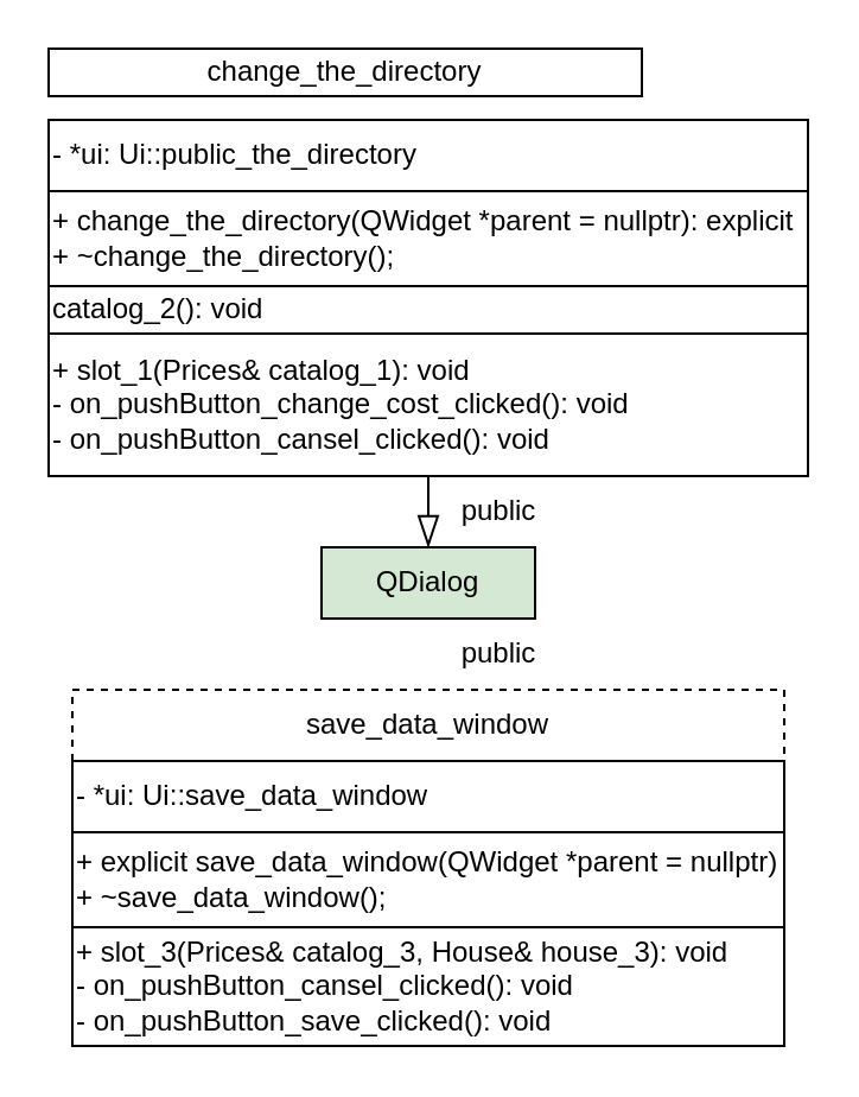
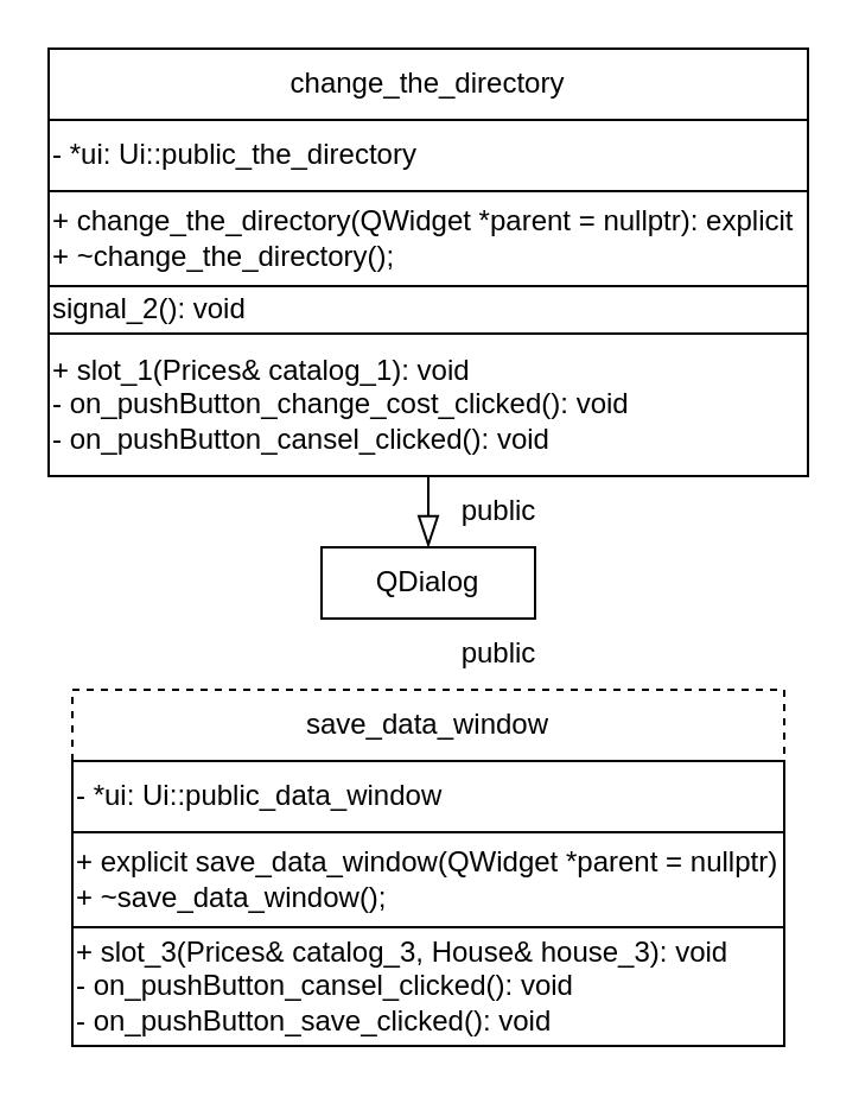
- <mxCell id="7" value="&lt;div style=&quot;margin-top: 0px; margin-bottom: 0px;&quot;&gt;&lt;span style=&quot;&quot;&gt;change_the_directory&lt;/span&gt;&lt;/div&gt;" style="rounded=0;whiteSpace=wrap;html=1;fontColor=default;fontStyle=0;align=center;fontFamily=Helvetica;" vertex="1" parent="1"><mxGeometry x="20" y="20" width="250" height="20" as="geometry" /></mxCell>
+ <mxCell id="7" value="&lt;div style=&quot;margin-top: 0px; margin-bottom: 0px;&quot;&gt;&lt;span style=&quot;&quot;&gt;change_the_directory&lt;/span&gt;&lt;/div&gt;" style="rounded=0;whiteSpace=wrap;html=1;fontColor=default;fontStyle=0;align=center;fontFamily=Helvetica;" vertex="1" parent="1"><mxGeometry x="20" y="20" width="320" height="30" as="geometry" /></mxCell>
- <mxCell id="5" value="&lt;div style=&quot;margin-top: 0px; margin-bottom: 0px;&quot;&gt;&lt;span style=&quot;&quot;&gt;catalog_2&lt;/span&gt;(): void&lt;span style=&quot;background-color: initial; white-space: normal;&quot;&gt;&lt;/span&gt;&lt;/div&gt;" style="rounded=0;whiteSpace=wrap;html=1;fontColor=default;fontStyle=0;align=left;fontFamily=Helvetica;" vertex="1" parent="1"><mxGeometry x="20" y="120" width="320" height="20" as="geometry" /></mxCell>
+ <mxCell id="5" value="&lt;div style=&quot;margin-top: 0px; margin-bottom: 0px;&quot;&gt;&lt;span style=&quot;&quot;&gt;signal_2&lt;/span&gt;(): void&lt;span style=&quot;background-color: initial; white-space: normal;&quot;&gt;&lt;/span&gt;&lt;/div&gt;" style="rounded=0;whiteSpace=wrap;html=1;fontColor=default;fontStyle=0;align=left;fontFamily=Helvetica;" vertex="1" parent="1"><mxGeometry x="20" y="120" width="320" height="20" as="geometry" /></mxCell>
- <mxCell id="2" value="&lt;div style=&quot;margin-top: 0px; margin-bottom: 0px;&quot;&gt;&lt;span style=&quot;&quot;&gt;QDialog&lt;/span&gt;&lt;/div&gt;" style="rounded=0;whiteSpace=wrap;html=1;fontColor=default;fontStyle=0;align=center;fontFamily=Helvetica;fillColor=#d5e8d4;" vertex="1" parent="1"><mxGeometry x="135" y="230" width="90" height="30" as="geometry" /></mxCell>
+ <mxCell id="2" value="&lt;div style=&quot;margin-top: 0px; margin-bottom: 0px;&quot;&gt;&lt;span style=&quot;&quot;&gt;QDialog&lt;/span&gt;&lt;/div&gt;" style="rounded=0;whiteSpace=wrap;html=1;fontColor=default;fontStyle=0;align=center;fontFamily=Helvetica;" vertex="1" parent="1"><mxGeometry x="135" y="230" width="90" height="30" as="geometry" /></mxCell>
- <mxCell id="10" value="&lt;div style=&quot;margin-top: 0px; margin-bottom: 0px;&quot;&gt;- *ui:&amp;nbsp;&lt;span style=&quot;background-color: initial;&quot;&gt;Ui&lt;/span&gt;&lt;span style=&quot;background-color: initial;&quot;&gt;::&lt;/span&gt;&lt;span style=&quot;background-color: initial;&quot;&gt;save_data_window&lt;/span&gt;&lt;span style=&quot;background-color: initial;&quot;&gt;&amp;nbsp;&lt;/span&gt;&lt;/div&gt;" style="rounded=0;whiteSpace=wrap;html=1;labelBackgroundColor=none;fontColor=default;fontStyle=0;align=left;fontFamily=Helvetica;" vertex="1" parent="1"><mxGeometry x="30" y="320" width="300" height="30" as="geometry" /></mxCell>
+ <mxCell id="10" value="&lt;div style=&quot;margin-top: 0px; margin-bottom: 0px;&quot;&gt;- *ui:&amp;nbsp;&lt;span style=&quot;background-color: initial;&quot;&gt;Ui&lt;/span&gt;&lt;span style=&quot;background-color: initial;&quot;&gt;::&lt;/span&gt;&lt;span style=&quot;background-color: initial;&quot;&gt;public_data_window&lt;/span&gt;&lt;span style=&quot;background-color: initial;&quot;&gt;&amp;nbsp;&lt;/span&gt;&lt;/div&gt;" style="rounded=0;whiteSpace=wrap;html=1;labelBackgroundColor=none;fontColor=default;fontStyle=0;align=left;fontFamily=Helvetica;" vertex="1" parent="1"><mxGeometry x="30" y="320" width="300" height="30" as="geometry" /></mxCell>
